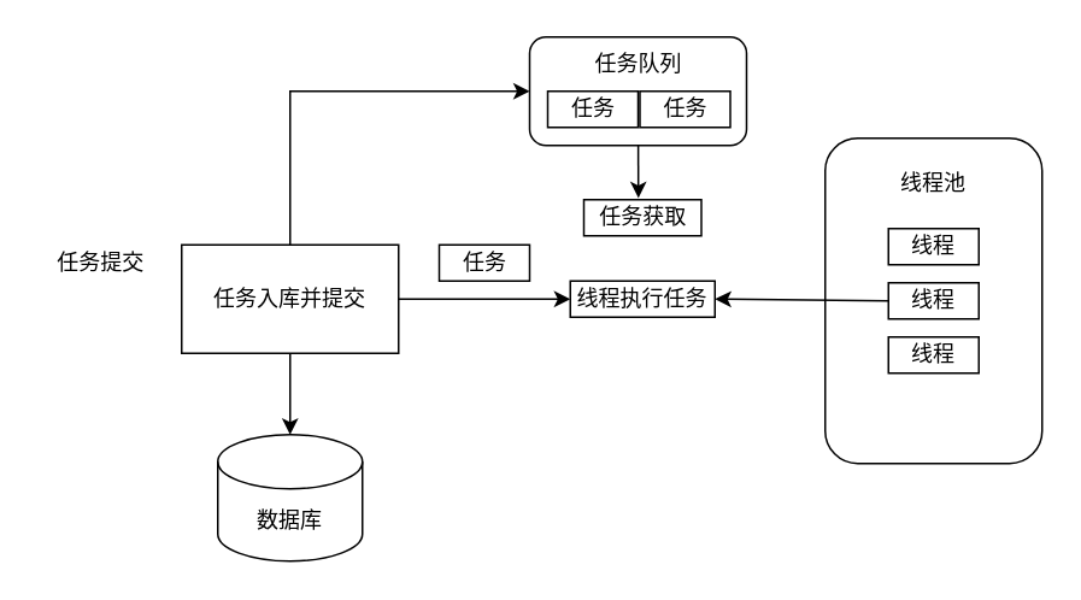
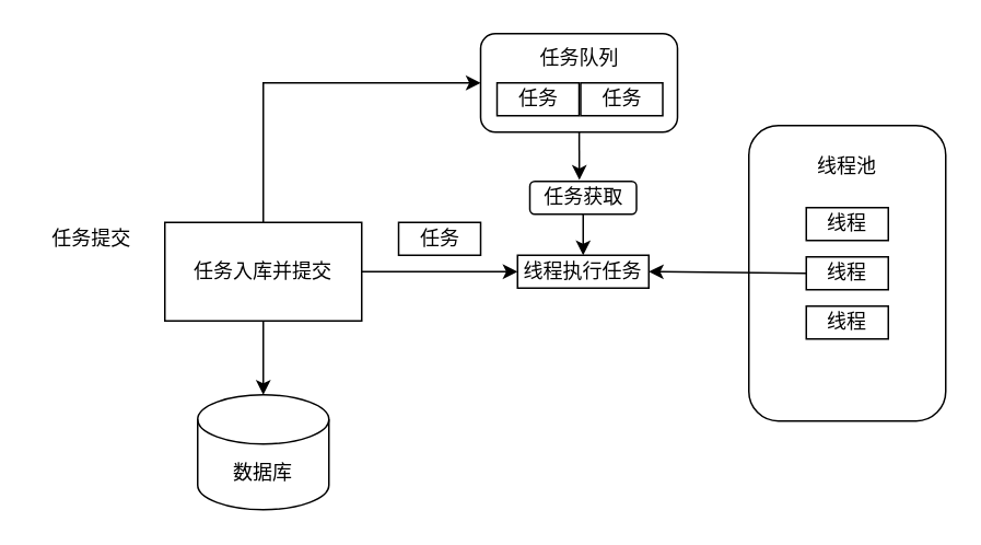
- <mxCell id="19" value="任务获取" style="rounded=0;whiteSpace=wrap;html=1;" vertex="1" parent="1"><mxGeometry x="322.5" y="110" width="65" height="20" as="geometry" /></mxCell>
+ <mxCell id="19" value="任务获取" style="whiteSpace=wrap;html=1;rounded=1;" vertex="1" parent="1"><mxGeometry x="322.5" y="110" width="65" height="20" as="geometry" /></mxCell>
+ <mxCell id="18" style="edgeStyle=none;rounded=0;orthogonalLoop=1;jettySize=auto;html=1;" edge="1" parent="1" source="19" target="21"><mxGeometry relative="1" as="geometry" /></mxCell>
